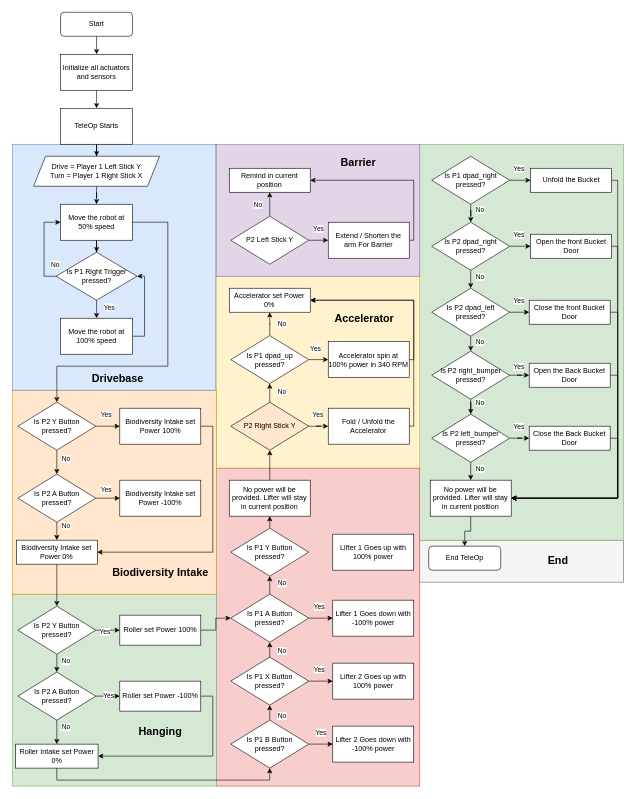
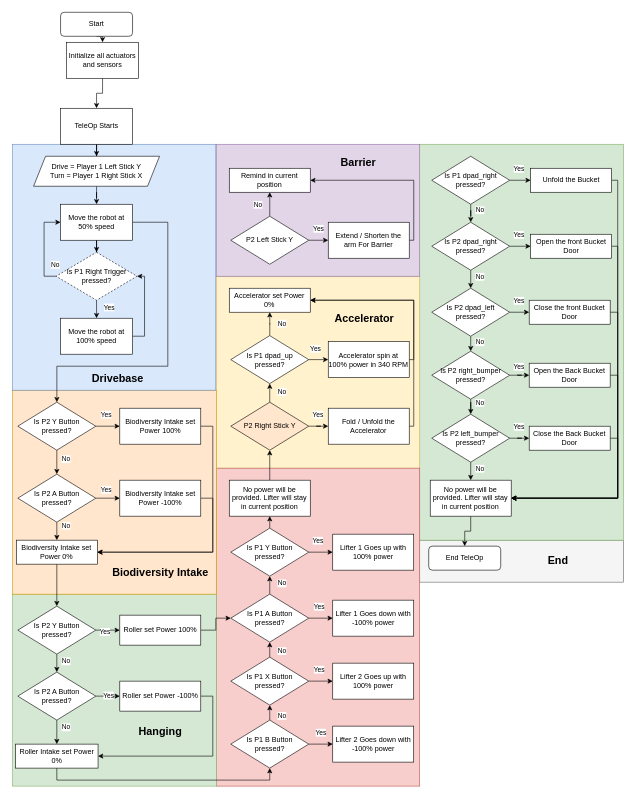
- <mxCell id="12" value="Initialize all actuators and sensors" style="rounded=0;whiteSpace=wrap;html=1;" vertex="1" parent="1"><mxGeometry x="100" y="90" width="120" height="60" as="geometry" /></mxCell>
+ <mxCell id="12" value="Initialize all actuators and sensors" style="rounded=0;whiteSpace=wrap;html=1;" vertex="1" parent="1"><mxGeometry x="110" y="70" width="120" height="60" as="geometry" /></mxCell>
- <mxCell id="26" value="Is P1 Right Trigger pressed?" style="rhombus;whiteSpace=wrap;html=1;" vertex="1" parent="1"><mxGeometry x="92.5" y="420" width="135" height="80" as="geometry" /></mxCell>
+ <mxCell id="26" value="Is P1 Right Trigger pressed?" style="rhombus;whiteSpace=wrap;html=1;dashed=1;" vertex="1" parent="1"><mxGeometry x="92.5" y="420" width="135" height="80" as="geometry" /></mxCell>
+ <mxCell id="40" style="edgeStyle=orthogonalEdgeStyle;rounded=0;orthogonalLoop=1;jettySize=auto;html=1;exitX=1;exitY=0.5;exitDx=0;exitDy=0;entryX=1;entryY=0.5;entryDx=0;entryDy=0;" edge="1" parent="1" source="41" target="43"><mxGeometry relative="1" as="geometry" /></mxCell>
+ <mxCell id="62" style="edgeStyle=orthogonalEdgeStyle;rounded=0;orthogonalLoop=1;jettySize=auto;html=1;exitX=1;exitY=0.5;exitDx=0;exitDy=0;entryX=0;entryY=0.5;entryDx=0;entryDy=0;" edge="1" parent="1" source="65" target="73"><mxGeometry relative="1" as="geometry" /></mxCell>
+ <mxCell id="63" value="Yes" style="edgeLabel;html=1;align=center;verticalAlign=middle;resizable=0;points=[];" vertex="1" connectable="0" parent="62"><mxGeometry x="-0.234" y="-1" relative="1" as="geometry"><mxPoint y="-21" as="offset" /></mxGeometry></mxCell>
